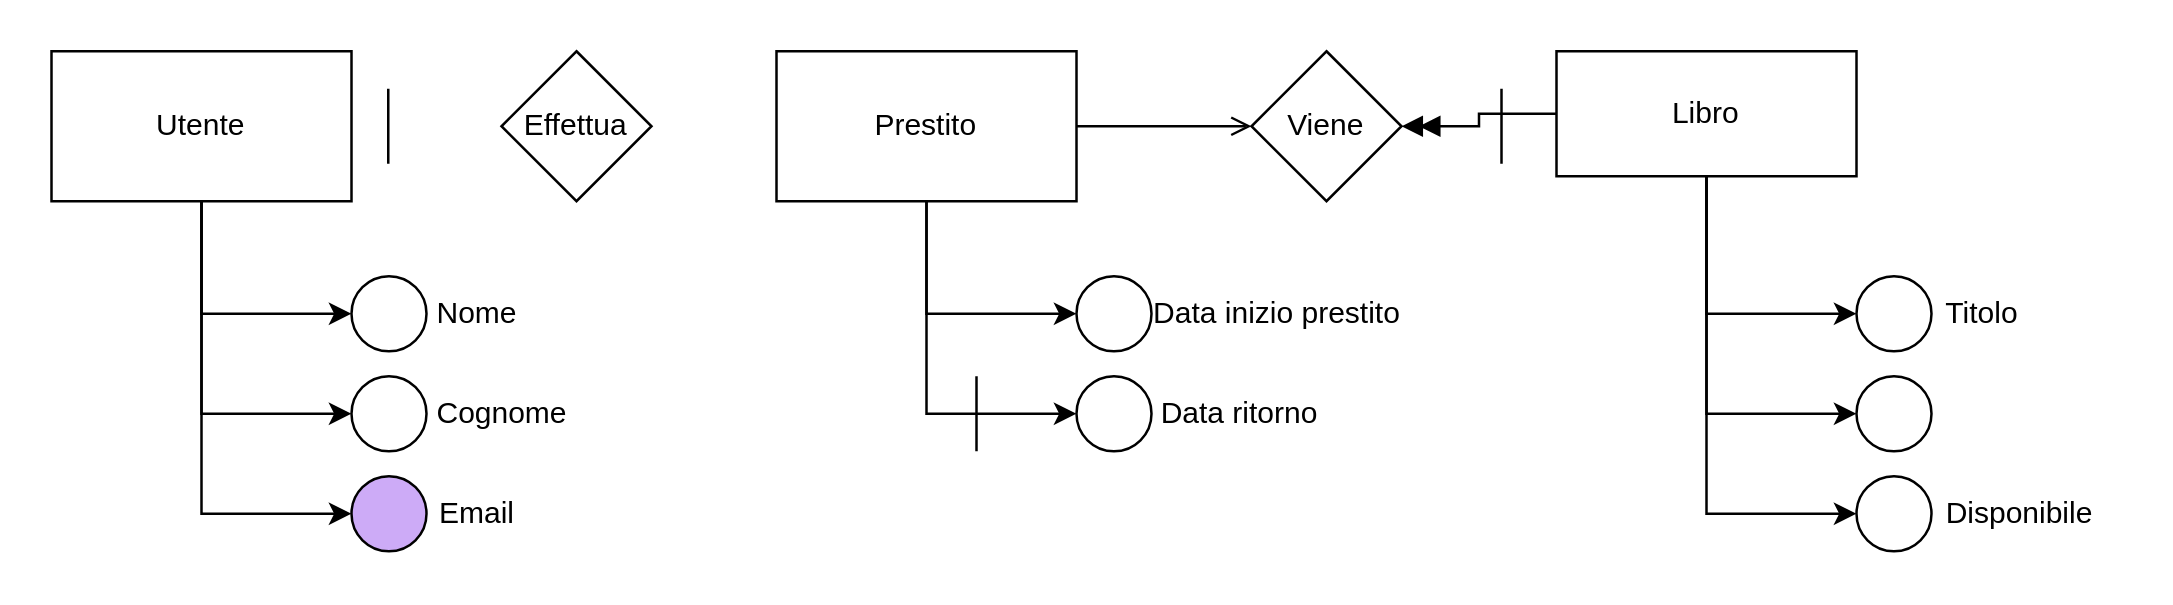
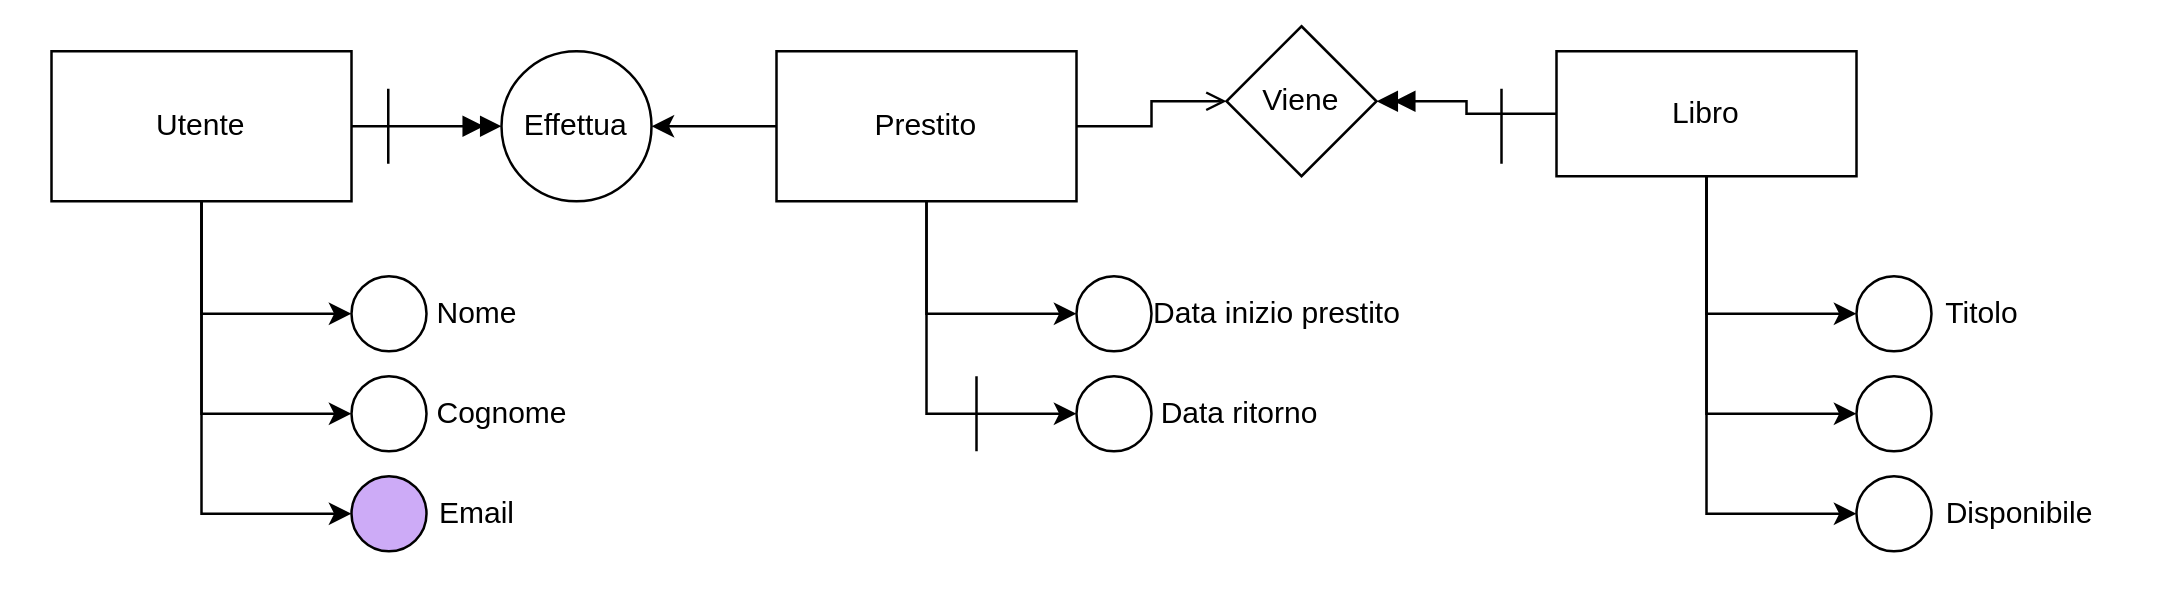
+ <mxCell id="5" style="edgeStyle=orthogonalEdgeStyle;rounded=0;orthogonalLoop=1;jettySize=auto;html=1;entryX=0;entryY=0.5;entryDx=0;entryDy=0;endArrow=doubleBlock;endFill=1;" parent="1" source="6" target="31" edge="1"><mxGeometry relative="1" as="geometry" /></mxCell>
- <mxCell id="31" value="Effettua" style="rhombus;whiteSpace=wrap;html=1;" parent="1" vertex="1"><mxGeometry x="200" y="20" width="60" height="60" as="geometry" /></mxCell>
+ <mxCell id="31" value="Effettua" style="ellipse;whiteSpace=wrap;html=1;" parent="1" vertex="1"><mxGeometry x="200" y="20" width="60" height="60" as="geometry" /></mxCell>
+ <mxCell id="13" style="edgeStyle=orthogonalEdgeStyle;rounded=0;orthogonalLoop=1;jettySize=auto;html=1;entryX=1;entryY=0.5;entryDx=0;entryDy=0;" parent="1" source="16" target="31" edge="1"><mxGeometry relative="1" as="geometry" /></mxCell>
- <mxCell id="32" value="Viene" style="rhombus;whiteSpace=wrap;html=1;" parent="1" vertex="1"><mxGeometry x="500" y="20" width="60" height="60" as="geometry" /></mxCell>
+ <mxCell id="32" value="Viene" style="rhombus;whiteSpace=wrap;html=1;" parent="1" vertex="1"><mxGeometry x="490" y="10" width="60" height="60" as="geometry" /></mxCell>
